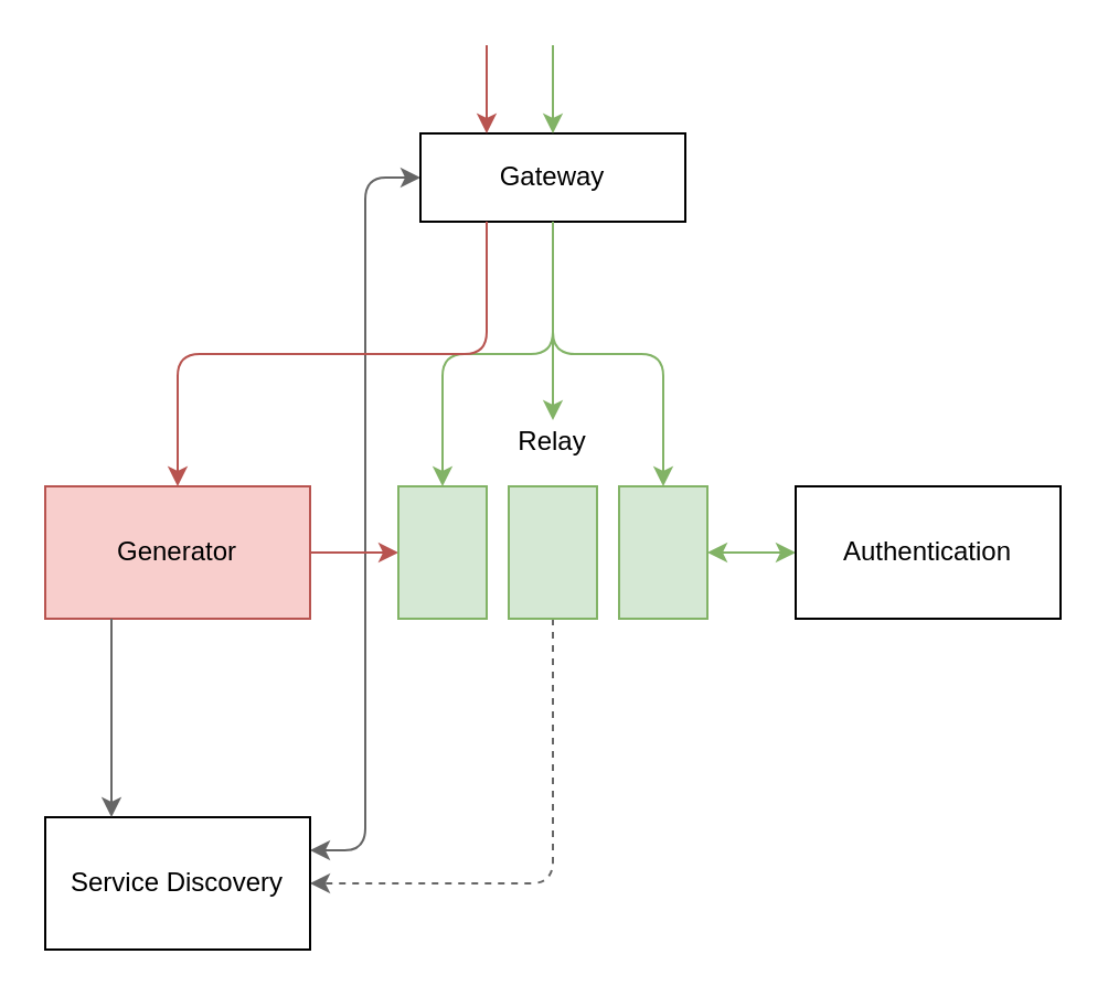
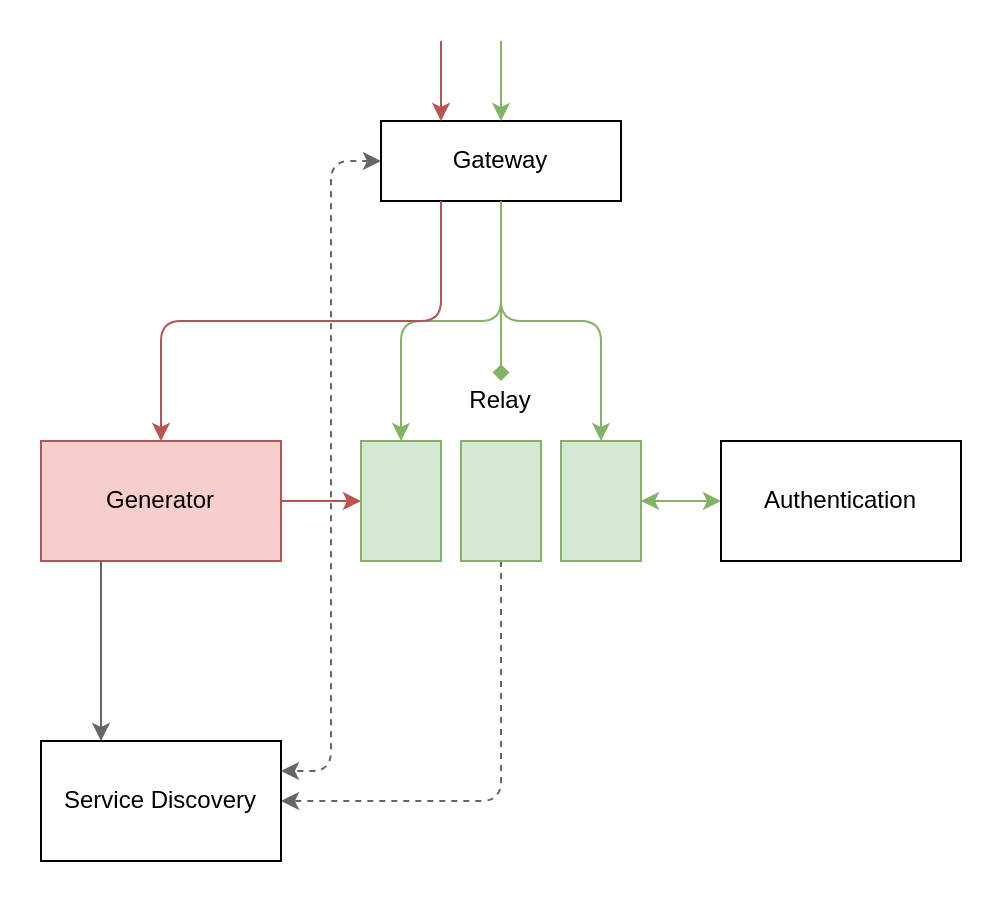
- <mxCell id="4" value="" style="edgeStyle=orthogonalEdgeStyle;rounded=1;orthogonalLoop=1;jettySize=auto;html=1;startArrow=classic;startFill=1;entryX=1;entryY=0.25;entryDx=0;entryDy=0;fillColor=#f5f5f5;strokeColor=#666666;dashed=0;" parent="1" source="5" target="17" edge="1"><mxGeometry relative="1" as="geometry"><mxPoint x="110" y="90" as="targetPoint" /></mxGeometry></mxCell>
+ <mxCell id="4" value="" style="edgeStyle=orthogonalEdgeStyle;rounded=1;orthogonalLoop=1;jettySize=auto;html=1;startArrow=classic;startFill=1;entryX=1;entryY=0.25;entryDx=0;entryDy=0;fillColor=#f5f5f5;strokeColor=#666666;dashed=1;" parent="1" source="5" target="17" edge="1"><mxGeometry relative="1" as="geometry"><mxPoint x="110" y="90" as="targetPoint" /></mxGeometry></mxCell>
- <mxCell id="20" style="edgeStyle=orthogonalEdgeStyle;rounded=1;orthogonalLoop=1;jettySize=auto;html=1;exitX=0.5;exitY=1;exitDx=0;exitDy=0;entryX=0.5;entryY=0;entryDx=0;entryDy=0;fillColor=#d5e8d4;strokeColor=#82b366;" parent="1" source="5" target="19" edge="1"><mxGeometry relative="1" as="geometry"><mxPoint x="250" y="220" as="targetPoint" /><mxPoint x="250" y="120" as="sourcePoint" /></mxGeometry></mxCell>
+ <mxCell id="20" style="edgeStyle=orthogonalEdgeStyle;rounded=1;orthogonalLoop=1;jettySize=auto;html=1;exitX=0.5;exitY=1;exitDx=0;exitDy=0;entryX=0.5;entryY=0;entryDx=0;entryDy=0;fillColor=#d5e8d4;strokeColor=#82b366;endArrow=diamond;" parent="1" source="5" target="19" edge="1"><mxGeometry relative="1" as="geometry"><mxPoint x="250" y="220" as="targetPoint" /><mxPoint x="250" y="120" as="sourcePoint" /></mxGeometry></mxCell>
